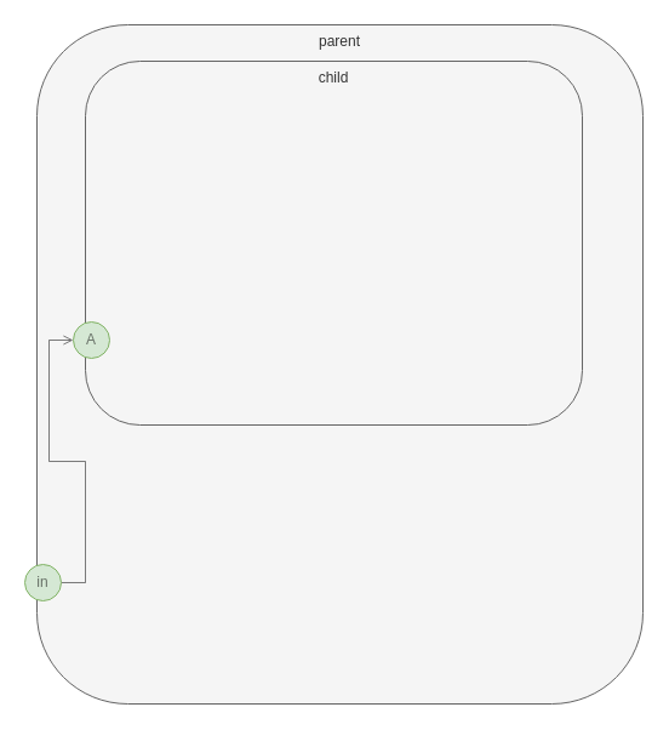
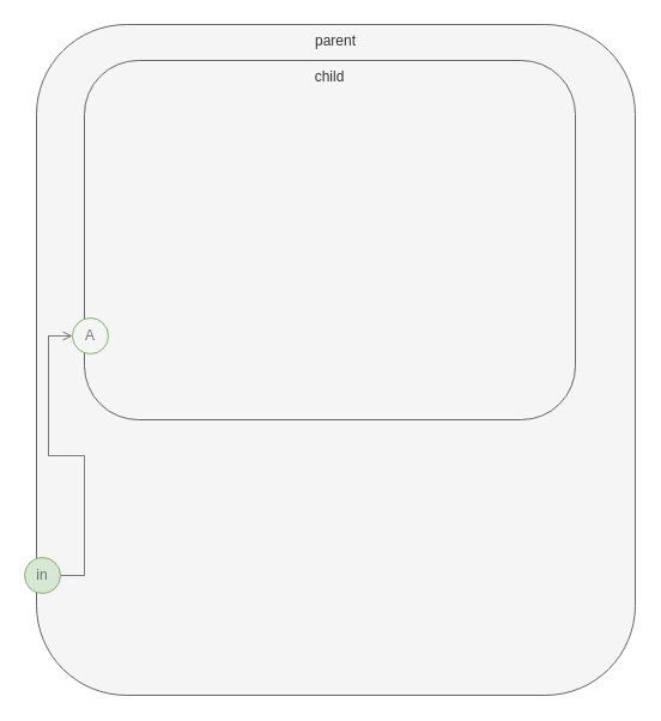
- <mxCell id="4" value="A" style="ellipse;whiteSpace=wrap;html=1;aspect=fixed;fillColor=#d5e8d4;align=center;strokeColor=#82b366;textOpacity=50;" parent="1" vertex="1"><mxGeometry x="60" y="265" width="30" height="30" as="geometry" /></mxCell>
+ <mxCell id="4" value="A" style="ellipse;whiteSpace=wrap;html=1;aspect=fixed;fillColor=#f5f5f5;align=center;strokeColor=#82b366;textOpacity=50;" parent="1" vertex="1"><mxGeometry x="60" y="265" width="30" height="30" as="geometry" /></mxCell>
